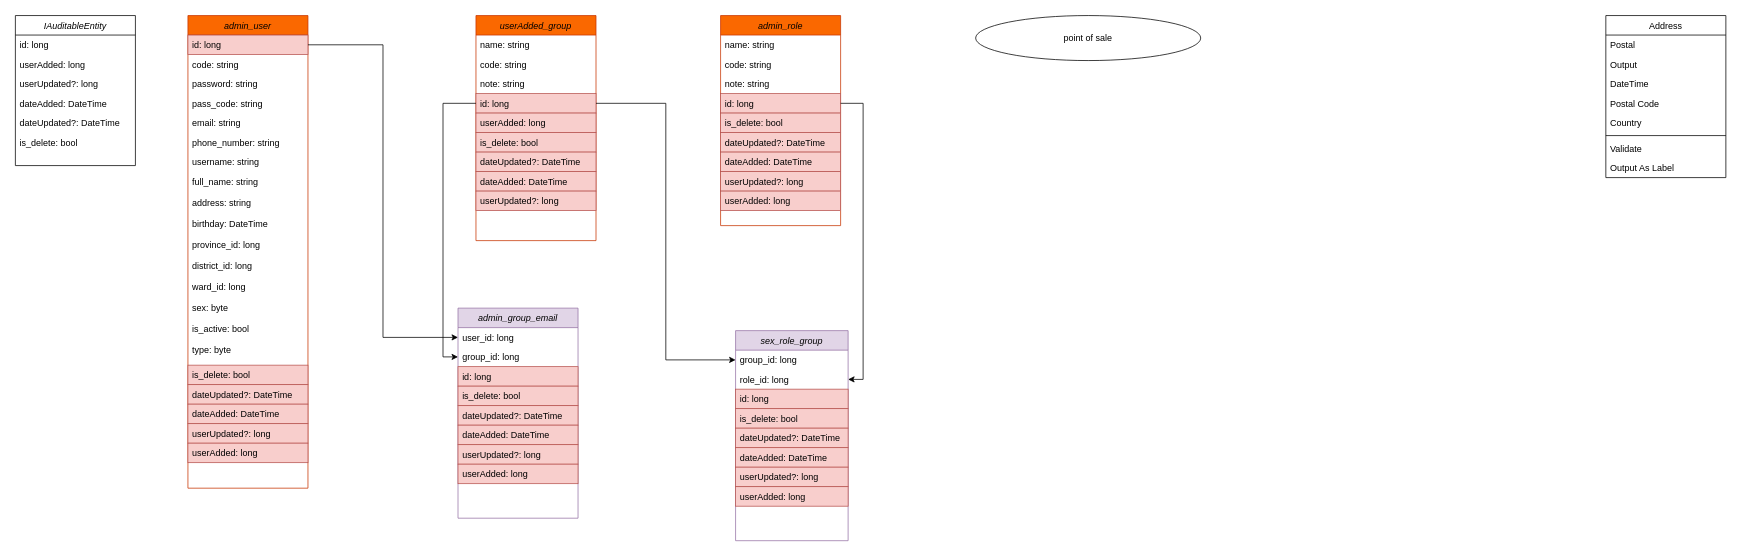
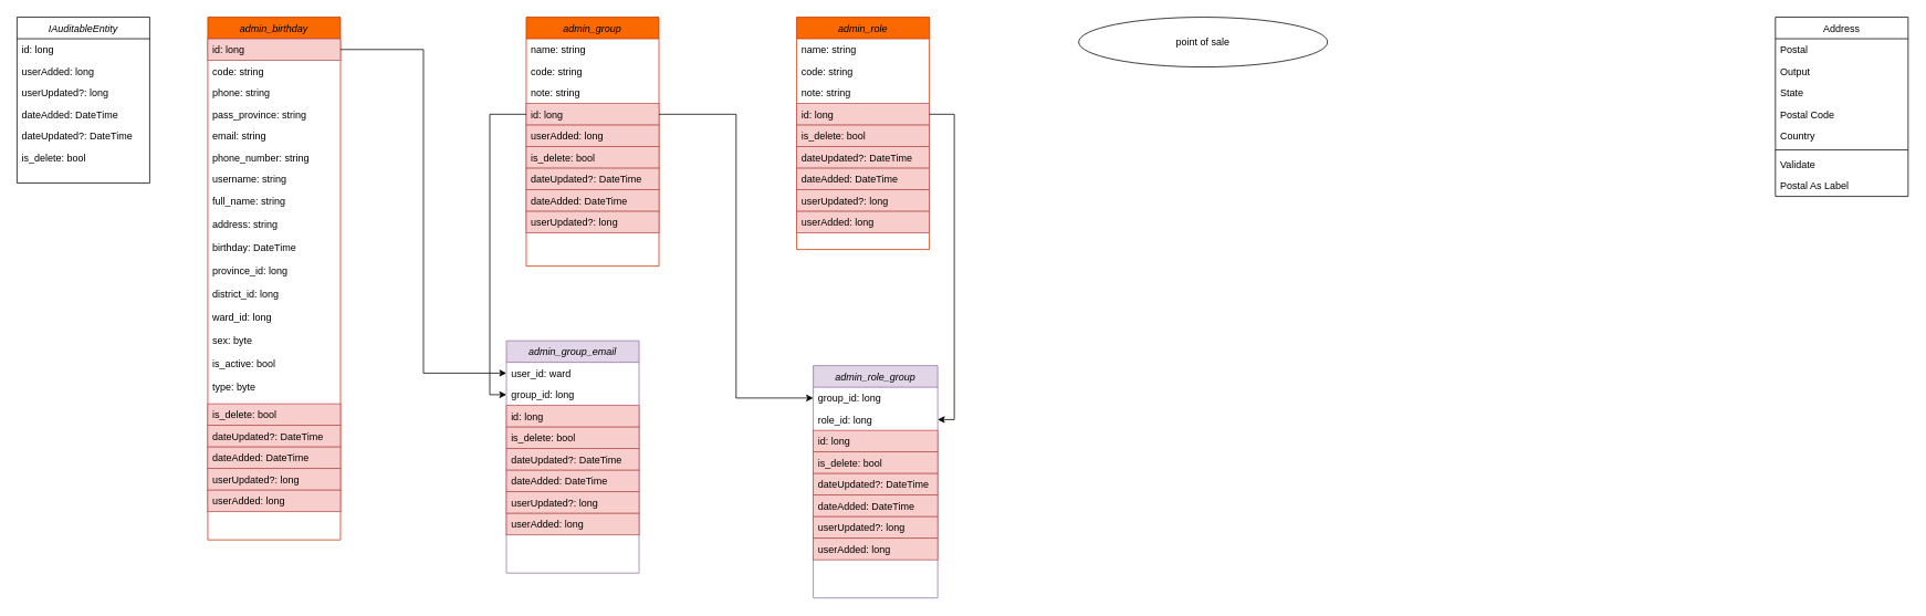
- <mxCell id="56" value="admin_user" style="swimlane;fontStyle=2;align=center;verticalAlign=top;childLayout=stackLayout;horizontal=1;startSize=26;horizontalStack=0;resizeParent=1;resizeLast=0;collapsible=1;marginBottom=0;rounded=0;shadow=0;strokeWidth=1;fillColor=#fa6800;strokeColor=#C73500;fontColor=#000000;" vertex="1" parent="1"><mxGeometry x="250" y="20" width="160" height="630" as="geometry"><mxRectangle x="230" y="140" width="160" height="26" as="alternateBounds" /></mxGeometry></mxCell>
+ <mxCell id="56" value="admin_birthday" style="swimlane;fontStyle=2;align=center;verticalAlign=top;childLayout=stackLayout;horizontal=1;startSize=26;horizontalStack=0;resizeParent=1;resizeLast=0;collapsible=1;marginBottom=0;rounded=0;shadow=0;strokeWidth=1;fillColor=#fa6800;strokeColor=#C73500;fontColor=#000000;" vertex="1" parent="1"><mxGeometry x="250" y="20" width="160" height="630" as="geometry"><mxRectangle x="230" y="140" width="160" height="26" as="alternateBounds" /></mxGeometry></mxCell>
- <mxCell id="18" value="userAdded_group" style="swimlane;fontStyle=2;align=center;verticalAlign=top;childLayout=stackLayout;horizontal=1;startSize=26;horizontalStack=0;resizeParent=1;resizeLast=0;collapsible=1;marginBottom=0;rounded=0;shadow=0;strokeWidth=1;fillColor=#fa6800;strokeColor=#C73500;fontColor=#000000;" vertex="1" parent="1"><mxGeometry x="633.94" y="20" width="160" height="300" as="geometry"><mxRectangle x="230" y="140" width="160" height="26" as="alternateBounds" /></mxGeometry></mxCell>
+ <mxCell id="18" value="admin_group" style="swimlane;fontStyle=2;align=center;verticalAlign=top;childLayout=stackLayout;horizontal=1;startSize=26;horizontalStack=0;resizeParent=1;resizeLast=0;collapsible=1;marginBottom=0;rounded=0;shadow=0;strokeWidth=1;fillColor=#fa6800;strokeColor=#C73500;fontColor=#000000;" vertex="1" parent="1"><mxGeometry x="633.94" y="20" width="160" height="300" as="geometry"><mxRectangle x="230" y="140" width="160" height="26" as="alternateBounds" /></mxGeometry></mxCell>
- <mxCell id="59" value="password: string" style="text;align=left;verticalAlign=top;spacingLeft=4;spacingRight=4;overflow=hidden;rotatable=0;points=[[0,0.5],[1,0.5]];portConstraint=eastwest;rounded=0;shadow=0;html=0;" vertex="1" parent="56"><mxGeometry y="78" width="160" height="26" as="geometry" /></mxCell>
+ <mxCell id="59" value="phone: string" style="text;align=left;verticalAlign=top;spacingLeft=4;spacingRight=4;overflow=hidden;rotatable=0;points=[[0,0.5],[1,0.5]];portConstraint=eastwest;rounded=0;shadow=0;html=0;" vertex="1" parent="56"><mxGeometry y="78" width="160" height="26" as="geometry" /></mxCell>
- <mxCell id="12" value="DateTime" style="text;align=left;verticalAlign=top;spacingLeft=4;spacingRight=4;overflow=hidden;rotatable=0;points=[[0,0.5],[1,0.5]];portConstraint=eastwest;rounded=0;shadow=0;html=0;" parent="9" vertex="1"><mxGeometry y="78" width="160" height="26" as="geometry" /></mxCell>
+ <mxCell id="12" value="State" style="text;align=left;verticalAlign=top;spacingLeft=4;spacingRight=4;overflow=hidden;rotatable=0;points=[[0,0.5],[1,0.5]];portConstraint=eastwest;rounded=0;shadow=0;html=0;" parent="9" vertex="1"><mxGeometry y="78" width="160" height="26" as="geometry" /></mxCell>
- <mxCell id="60" value="pass_code: string" style="text;align=left;verticalAlign=top;spacingLeft=4;spacingRight=4;overflow=hidden;rotatable=0;points=[[0,0.5],[1,0.5]];portConstraint=eastwest;" vertex="1" parent="56"><mxGeometry y="104" width="160" height="26" as="geometry" /></mxCell>
+ <mxCell id="60" value="pass_province: string" style="text;align=left;verticalAlign=top;spacingLeft=4;spacingRight=4;overflow=hidden;rotatable=0;points=[[0,0.5],[1,0.5]];portConstraint=eastwest;" vertex="1" parent="56"><mxGeometry y="104" width="160" height="26" as="geometry" /></mxCell>
- <mxCell id="17" value="Output As Label" style="text;align=left;verticalAlign=top;spacingLeft=4;spacingRight=4;overflow=hidden;rotatable=0;points=[[0,0.5],[1,0.5]];portConstraint=eastwest;" parent="9" vertex="1"><mxGeometry y="190" width="160" height="26" as="geometry" /></mxCell>
+ <mxCell id="17" value="Postal As Label" style="text;align=left;verticalAlign=top;spacingLeft=4;spacingRight=4;overflow=hidden;rotatable=0;points=[[0,0.5],[1,0.5]];portConstraint=eastwest;" parent="9" vertex="1"><mxGeometry y="190" width="160" height="26" as="geometry" /></mxCell>
- <mxCell id="29" value="user_id: long" style="text;align=left;verticalAlign=top;spacingLeft=4;spacingRight=4;overflow=hidden;rotatable=0;points=[[0,0.5],[1,0.5]];portConstraint=eastwest;" vertex="1" parent="28"><mxGeometry y="26" width="160" height="26" as="geometry" /></mxCell>
+ <mxCell id="29" value="user_id: ward" style="text;align=left;verticalAlign=top;spacingLeft=4;spacingRight=4;overflow=hidden;rotatable=0;points=[[0,0.5],[1,0.5]];portConstraint=eastwest;" vertex="1" parent="28"><mxGeometry y="26" width="160" height="26" as="geometry" /></mxCell>
- <mxCell id="47" value="sex_role_group" style="swimlane;fontStyle=2;align=center;verticalAlign=top;childLayout=stackLayout;horizontal=1;startSize=26;horizontalStack=0;resizeParent=1;resizeLast=0;collapsible=1;marginBottom=0;rounded=0;shadow=0;strokeWidth=1;fillColor=#e1d5e7;strokeColor=#9673a6;" vertex="1" parent="1"><mxGeometry x="980" y="440" width="150" height="280" as="geometry"><mxRectangle x="230" y="140" width="160" height="26" as="alternateBounds" /></mxGeometry></mxCell>
+ <mxCell id="47" value="admin_role_group" style="swimlane;fontStyle=2;align=center;verticalAlign=top;childLayout=stackLayout;horizontal=1;startSize=26;horizontalStack=0;resizeParent=1;resizeLast=0;collapsible=1;marginBottom=0;rounded=0;shadow=0;strokeWidth=1;fillColor=#e1d5e7;strokeColor=#9673a6;" vertex="1" parent="1"><mxGeometry x="980" y="440" width="150" height="280" as="geometry"><mxRectangle x="230" y="140" width="160" height="26" as="alternateBounds" /></mxGeometry></mxCell>
